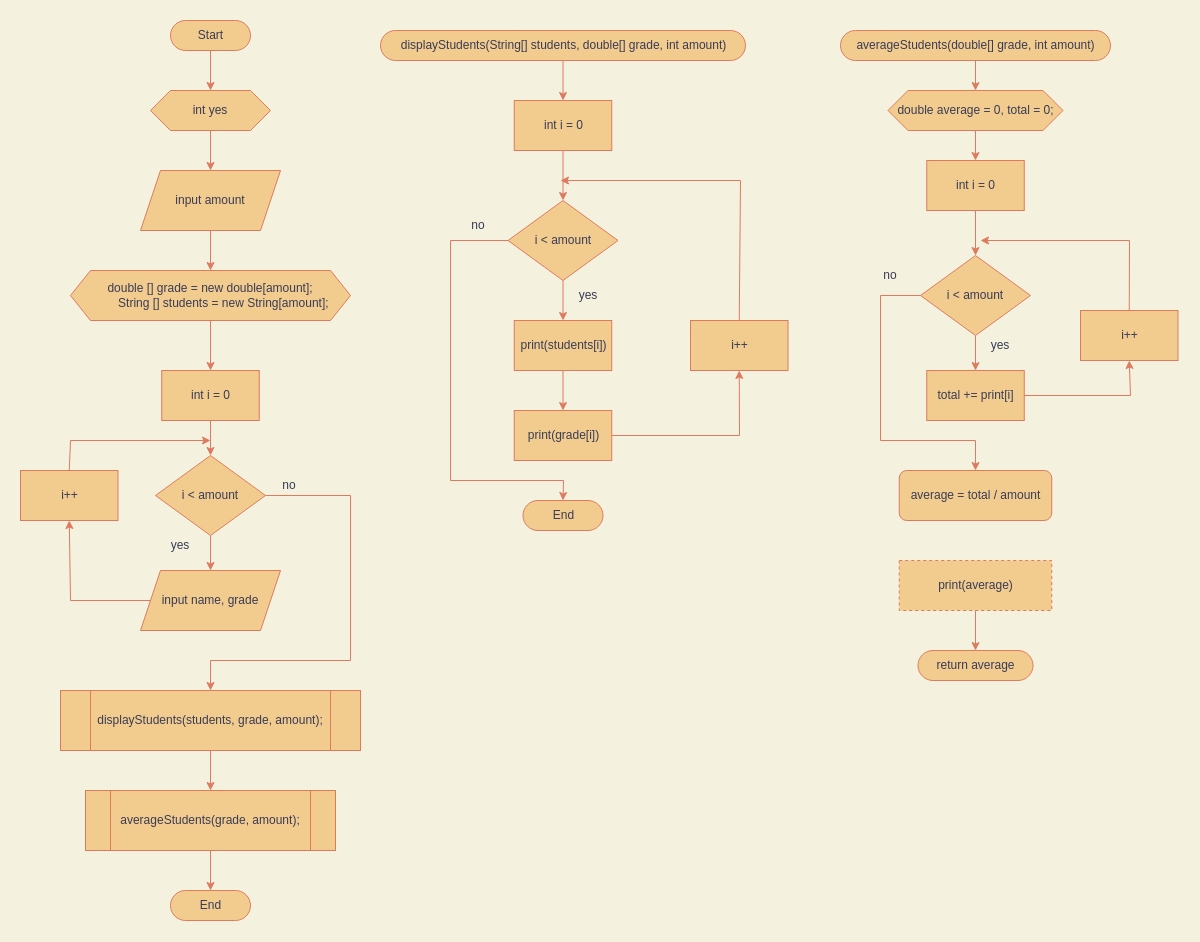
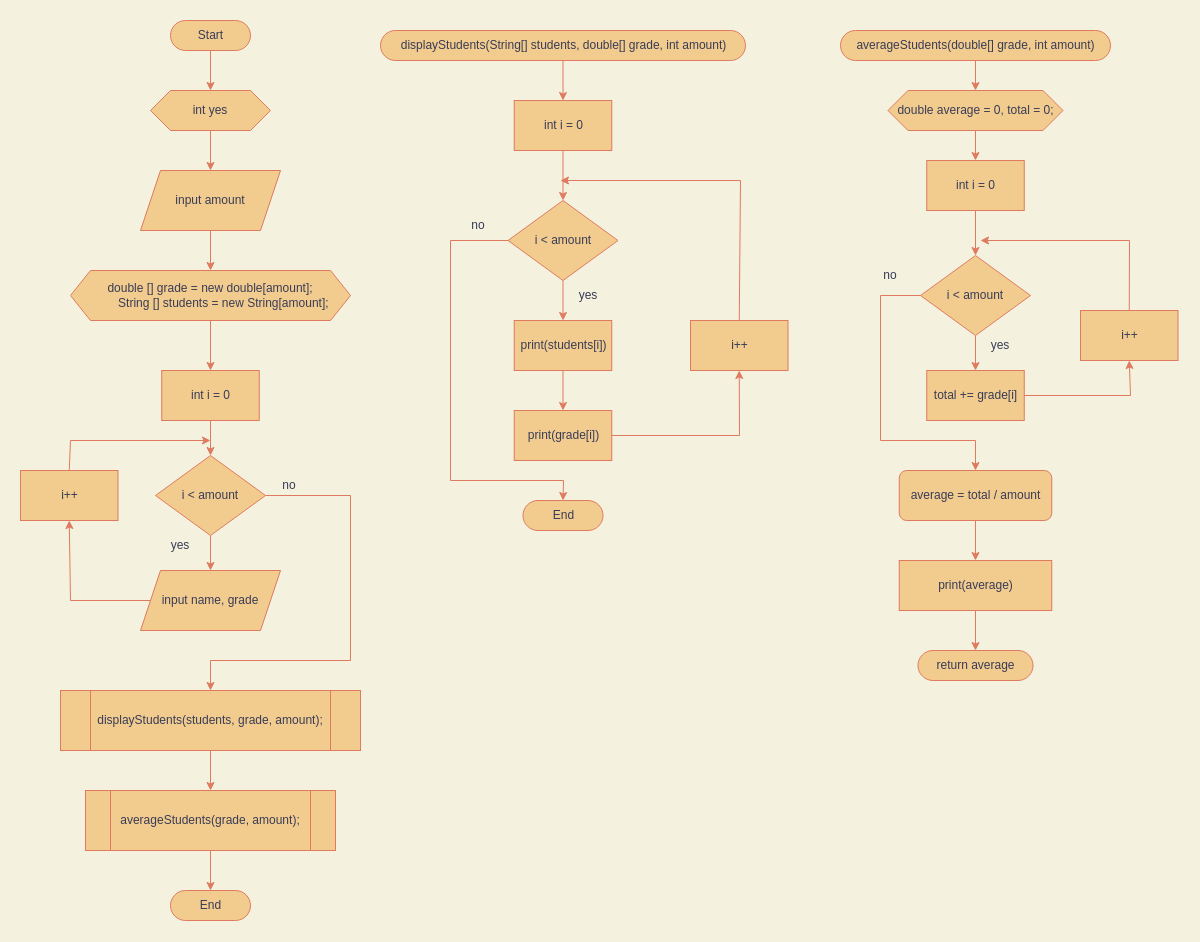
- <mxCell id="37" value="total += print[i]" style="html=1;dashed=0;whitespace=wrap;fillColor=#F2CC8F;strokeColor=#E07A5F;fontColor=#393C56;" vertex="1" parent="1"><mxGeometry x="926.25" y="370" width="97.5" height="50" as="geometry" /></mxCell>
+ <mxCell id="37" value="total += grade[i]" style="html=1;dashed=0;whitespace=wrap;fillColor=#F2CC8F;strokeColor=#E07A5F;fontColor=#393C56;" vertex="1" parent="1"><mxGeometry x="926.25" y="370" width="97.5" height="50" as="geometry" /></mxCell>
+ <mxCell id="46" value="" style="endArrow=classic;html=1;rounded=0;entryX=0.5;entryY=0;entryDx=0;entryDy=0;exitX=0.5;exitY=1;exitDx=0;exitDy=0;labelBackgroundColor=#F4F1DE;strokeColor=#E07A5F;fontColor=#393C56;" edge="1" parent="1" source="38" target="45"><mxGeometry width="50" height="50" relative="1" as="geometry"><mxPoint x="985" y="620" as="sourcePoint" /><mxPoint x="985" y="660" as="targetPoint" /></mxGeometry></mxCell>
- <mxCell id="45" value="print(average)" style="html=1;dashed=1;whitespace=wrap;fillColor=#F2CC8F;strokeColor=#E07A5F;fontColor=#393C56;" vertex="1" parent="1"><mxGeometry x="898.75" y="560" width="152.5" height="50" as="geometry" /></mxCell>
+ <mxCell id="45" value="print(average)" style="html=1;dashed=0;whitespace=wrap;fillColor=#F2CC8F;strokeColor=#E07A5F;fontColor=#393C56;" vertex="1" parent="1"><mxGeometry x="898.75" y="560" width="152.5" height="50" as="geometry" /></mxCell>
